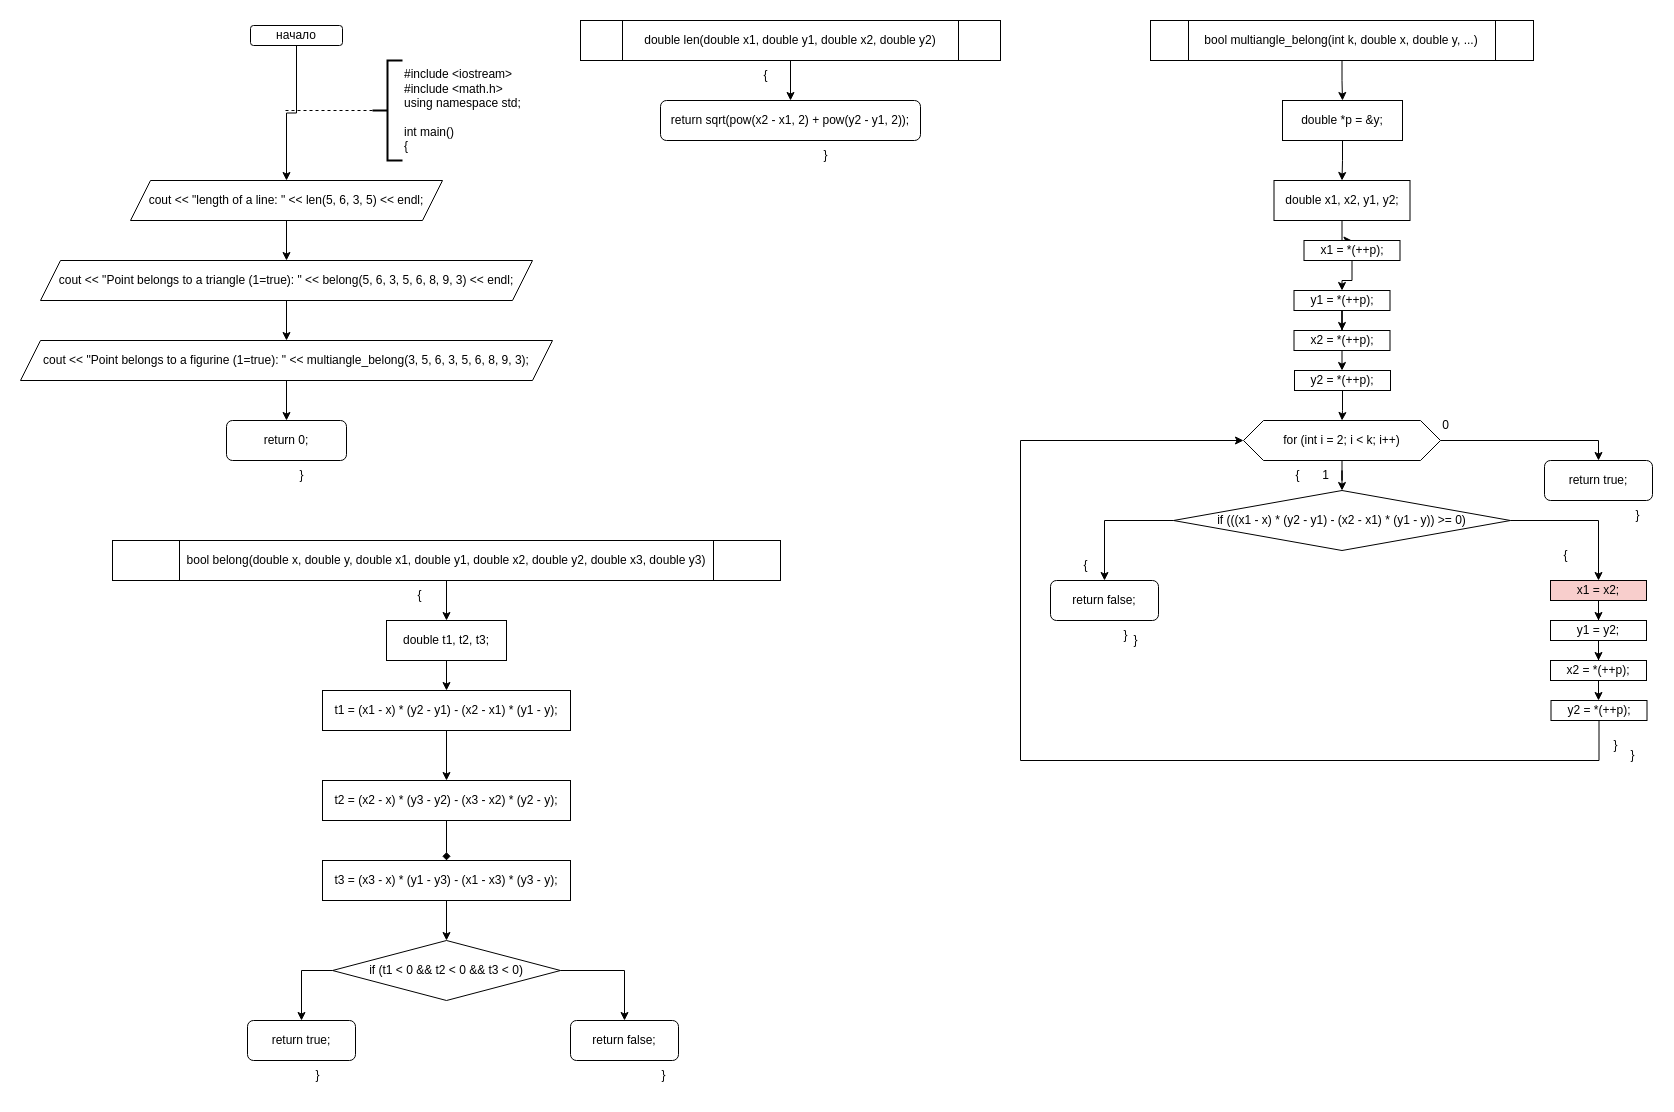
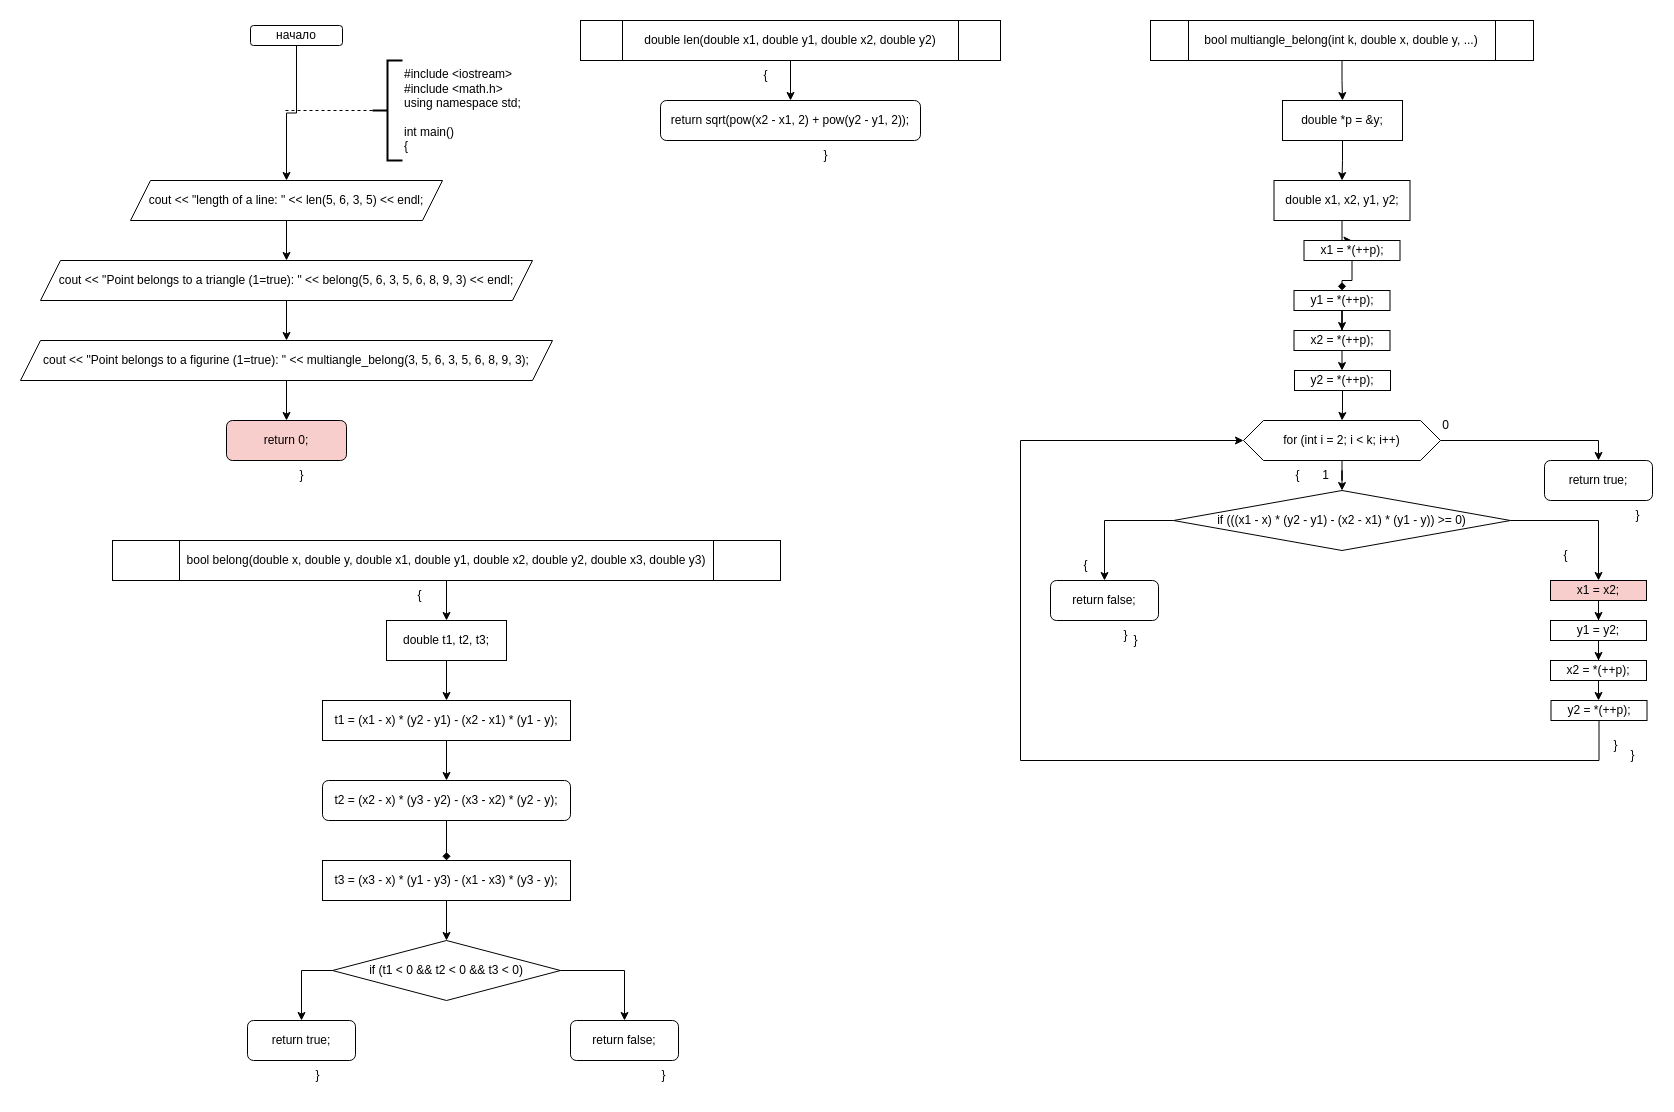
- <mxCell id="43" style="edgeStyle=orthogonalEdgeStyle;rounded=0;orthogonalLoop=1;jettySize=auto;html=1;entryX=0.5;entryY=0;entryDx=0;entryDy=0;" edge="1" parent="1" source="44" target="46"><mxGeometry relative="1" as="geometry" /></mxCell>
+ <mxCell id="43" style="edgeStyle=orthogonalEdgeStyle;rounded=0;orthogonalLoop=1;jettySize=auto;html=1;entryX=0.5;entryY=0;entryDx=0;entryDy=0;endArrow=diamond;" edge="1" parent="1" source="44" target="46"><mxGeometry relative="1" as="geometry" /></mxCell>
- <mxCell id="12" value="return 0;" style="rounded=1;whiteSpace=wrap;html=1;" vertex="1" parent="1"><mxGeometry x="226" y="420" width="120" height="40" as="geometry" /></mxCell>
+ <mxCell id="12" value="return 0;" style="rounded=1;whiteSpace=wrap;html=1;fillColor=#f8cecc;" vertex="1" parent="1"><mxGeometry x="226" y="420" width="120" height="40" as="geometry" /></mxCell>
- <mxCell id="24" value="t1 = (x1 - x) * (y2 - y1) - (x2 - x1) * (y1 - y);" style="rounded=0;whiteSpace=wrap;html=1;" vertex="1" parent="1"><mxGeometry x="322" y="690" width="248" height="40" as="geometry" /></mxCell>
+ <mxCell id="24" value="t1 = (x1 - x) * (y2 - y1) - (x2 - x1) * (y1 - y);" style="rounded=0;whiteSpace=wrap;html=1;" vertex="1" parent="1"><mxGeometry x="322" y="700" width="248" height="40" as="geometry" /></mxCell>
- <mxCell id="26" value="t2 = (x2 - x) * (y3 - y2) - (x3 - x2) * (y2 - y);" style="rounded=0;whiteSpace=wrap;html=1;" vertex="1" parent="1"><mxGeometry x="322" y="780" width="248" height="40" as="geometry" /></mxCell>
+ <mxCell id="26" value="t2 = (x2 - x) * (y3 - y2) - (x3 - x2) * (y2 - y);" style="whiteSpace=wrap;html=1;rounded=1;" vertex="1" parent="1"><mxGeometry x="322" y="780" width="248" height="40" as="geometry" /></mxCell>
